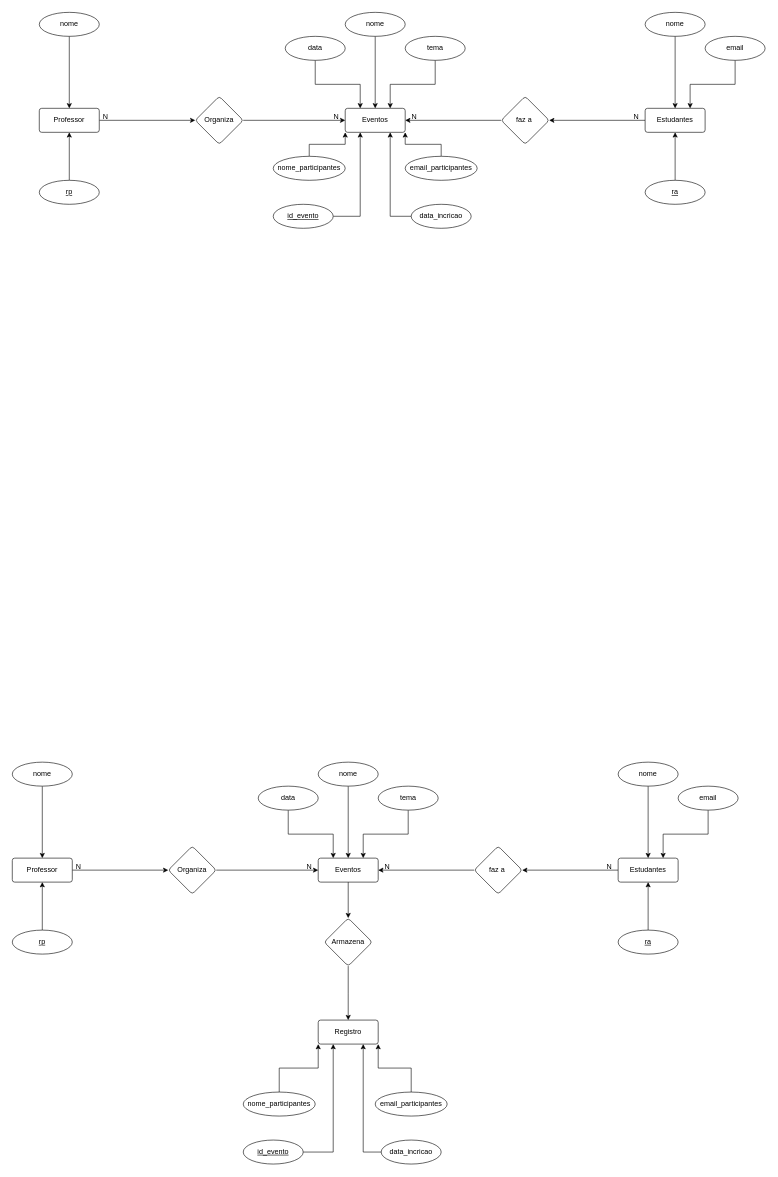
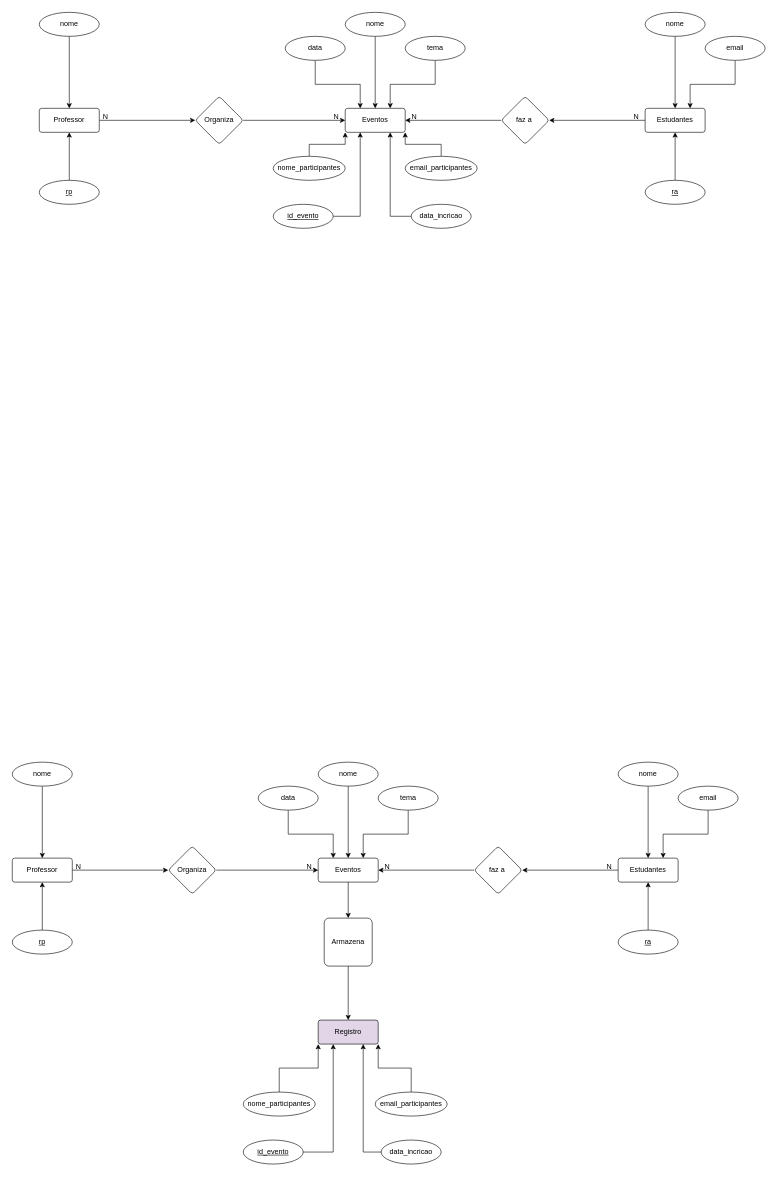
- <mxCell id="70" value="Armazena" style="rhombus;whiteSpace=wrap;html=1;rounded=1;arcSize=10;" vertex="1" parent="1"><mxGeometry x="540" y="1530" width="80" height="80" as="geometry" /></mxCell>
+ <mxCell id="70" value="Armazena" style="whiteSpace=wrap;html=1;arcSize=10;rounded=1;" vertex="1" parent="1"><mxGeometry x="540" y="1530" width="80" height="80" as="geometry" /></mxCell>
- <mxCell id="71" value="Registro" style="rounded=1;arcSize=10;whiteSpace=wrap;html=1;align=center;" vertex="1" parent="1"><mxGeometry x="530" y="1700" width="100" height="40" as="geometry" /></mxCell>
+ <mxCell id="71" value="Registro" style="rounded=1;arcSize=10;whiteSpace=wrap;html=1;align=center;fillColor=#e1d5e7;" vertex="1" parent="1"><mxGeometry x="530" y="1700" width="100" height="40" as="geometry" /></mxCell>
